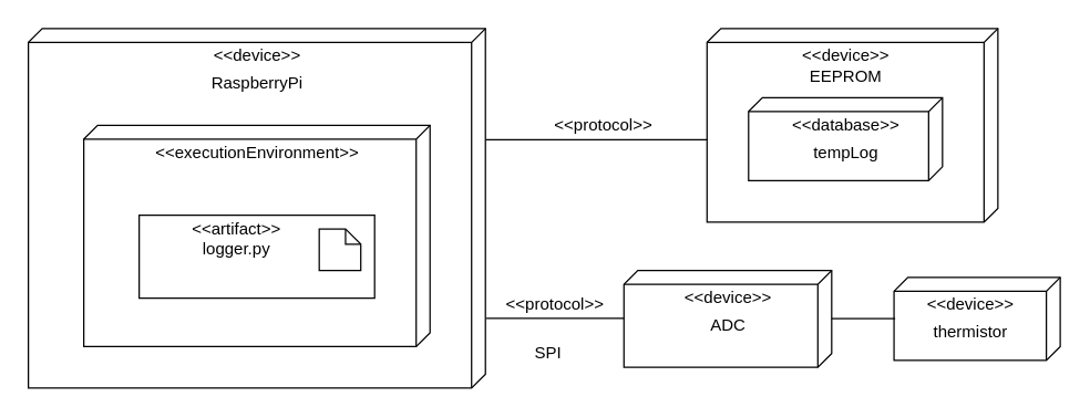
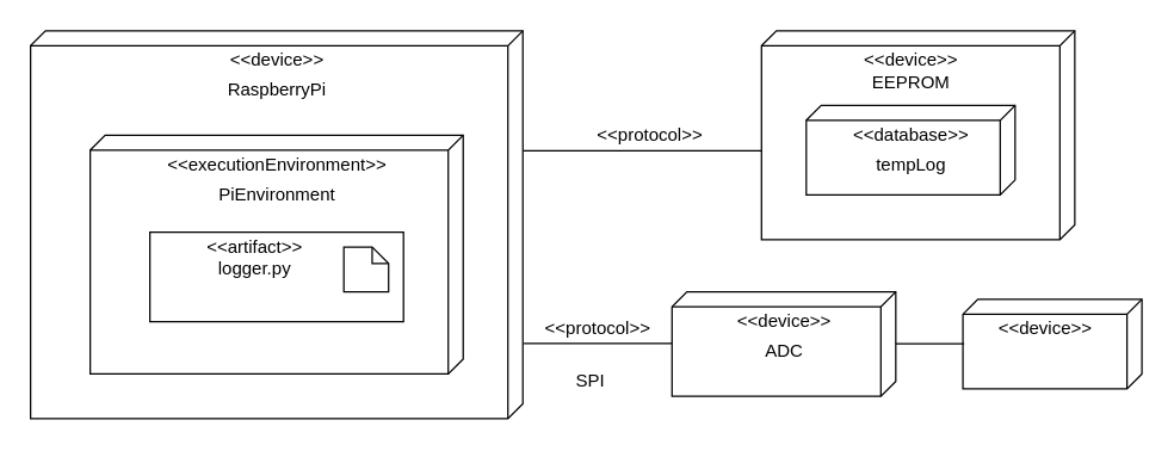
+ <mxCell id="7" value="PiEnvironment" style="text;html=1;align=center;verticalAlign=middle;resizable=0;points=[];autosize=1;" vertex="1" parent="1"><mxGeometry x="140" y="120" width="90" height="20" as="geometry" /></mxCell>
- <mxCell id="25" value="thermistor" style="text;html=1;align=center;verticalAlign=middle;resizable=0;points=[];autosize=1;" vertex="1" parent="1"><mxGeometry x="665" y="230" width="70" height="20" as="geometry" /></mxCell>
